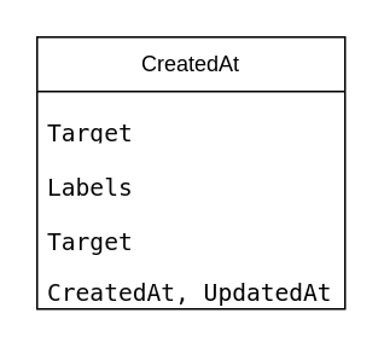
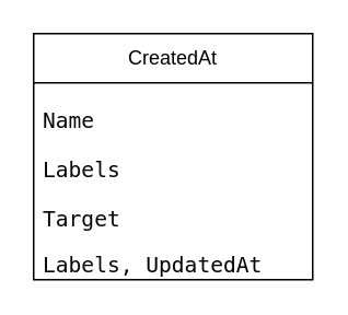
- <mxCell id="3" value="&lt;div style=&quot;background-color:#ffffff;color:#080808;font-family:'JetBrains Mono',monospace;font-size:9.8pt;&quot;&gt;&lt;pre&gt;Target&lt;/pre&gt;&lt;/div&gt;" style="text;strokeColor=none;fillColor=none;align=left;verticalAlign=middle;spacingLeft=4;spacingRight=4;overflow=hidden;points=[[0,0.5],[1,0.5]];portConstraint=eastwest;rotatable=0;whiteSpace=wrap;html=1;" vertex="1" parent="2"><mxGeometry y="30" width="170" height="30" as="geometry" /></mxCell>
+ <mxCell id="3" value="&lt;div style=&quot;background-color:#ffffff;color:#080808;font-family:'JetBrains Mono',monospace;font-size:9.8pt;&quot;&gt;&lt;pre&gt;Name&lt;/pre&gt;&lt;/div&gt;" style="text;strokeColor=none;fillColor=none;align=left;verticalAlign=middle;spacingLeft=4;spacingRight=4;overflow=hidden;points=[[0,0.5],[1,0.5]];portConstraint=eastwest;rotatable=0;whiteSpace=wrap;html=1;" vertex="1" parent="2"><mxGeometry y="30" width="170" height="30" as="geometry" /></mxCell>
- <mxCell id="5" value="&lt;div style=&quot;background-color:#ffffff;color:#080808;font-family:'JetBrains Mono',monospace;font-size:9.8pt;&quot;&gt;&lt;pre&gt;Target&lt;/pre&gt;&lt;pre&gt;&lt;div style=&quot;font-family: &amp;quot;JetBrains Mono&amp;quot;, monospace; font-size: 9.8pt;&quot;&gt;&lt;pre&gt;CreatedAt, &lt;span style=&quot;color:#000000;&quot;&gt;UpdatedAt&lt;/span&gt;&lt;/pre&gt;&lt;/div&gt;&lt;/pre&gt;&lt;/div&gt;" style="text;strokeColor=none;fillColor=none;align=left;verticalAlign=middle;spacingLeft=4;spacingRight=4;overflow=hidden;points=[[0,0.5],[1,0.5]];portConstraint=eastwest;rotatable=0;whiteSpace=wrap;html=1;" vertex="1" parent="2"><mxGeometry y="90" width="170" height="60" as="geometry" /></mxCell>
+ <mxCell id="5" value="&lt;div style=&quot;background-color:#ffffff;color:#080808;font-family:'JetBrains Mono',monospace;font-size:9.8pt;&quot;&gt;&lt;pre&gt;Target&lt;/pre&gt;&lt;pre&gt;&lt;div style=&quot;font-family: &amp;quot;JetBrains Mono&amp;quot;, monospace; font-size: 9.8pt;&quot;&gt;&lt;pre&gt;Labels, &lt;span style=&quot;color:#000000;&quot;&gt;UpdatedAt&lt;/span&gt;&lt;/pre&gt;&lt;/div&gt;&lt;/pre&gt;&lt;/div&gt;" style="text;strokeColor=none;fillColor=none;align=left;verticalAlign=middle;spacingLeft=4;spacingRight=4;overflow=hidden;points=[[0,0.5],[1,0.5]];portConstraint=eastwest;rotatable=0;whiteSpace=wrap;html=1;" vertex="1" parent="2"><mxGeometry y="90" width="170" height="60" as="geometry" /></mxCell>
